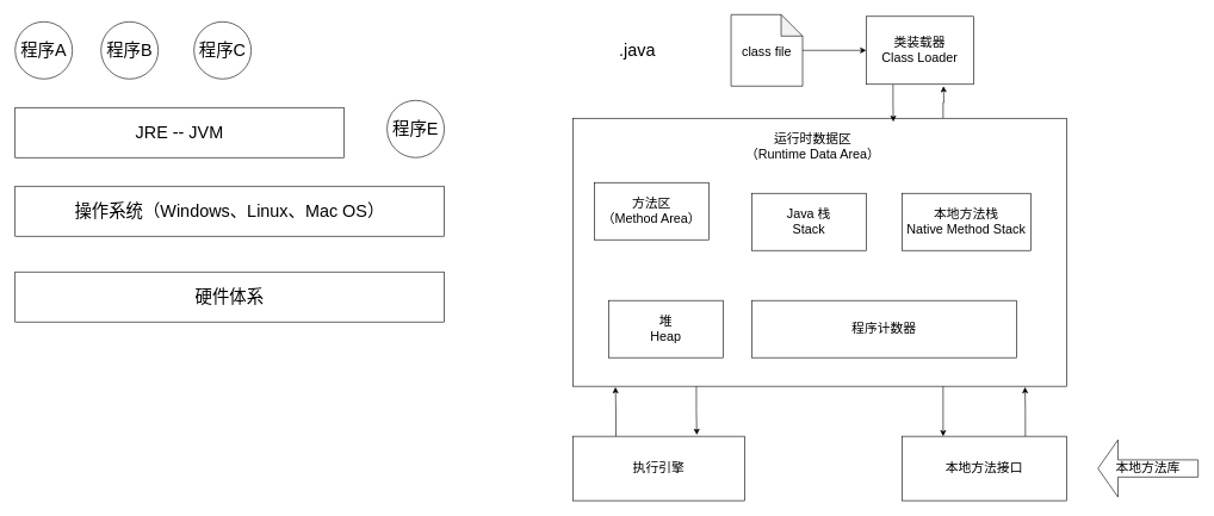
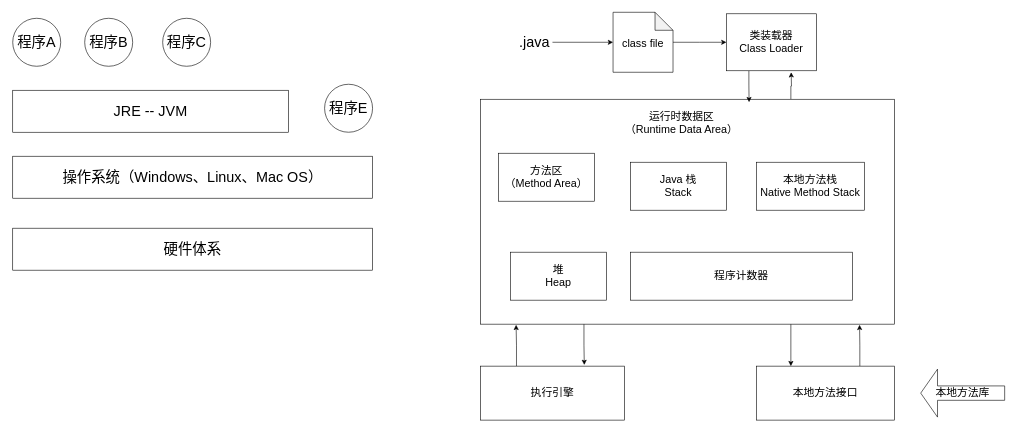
+ <mxCell id="9" style="edgeStyle=orthogonalEdgeStyle;rounded=0;orthogonalLoop=1;jettySize=auto;html=1;exitX=1;exitY=0.5;exitDx=0;exitDy=0;entryX=0;entryY=0.5;entryDx=0;entryDy=0;entryPerimeter=0;fontSize=24;" edge="1" parent="1" source="10" target="12"><mxGeometry relative="1" as="geometry" /></mxCell>
